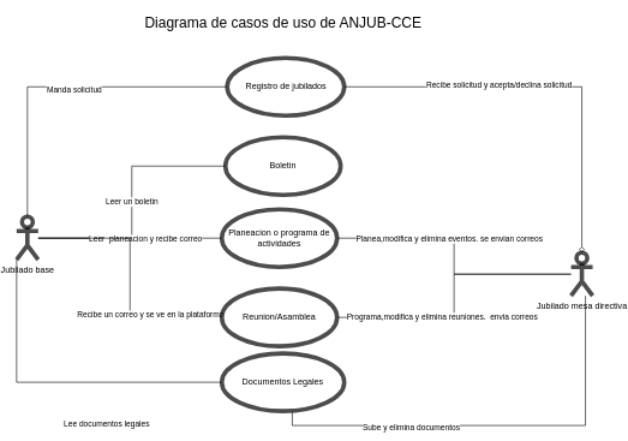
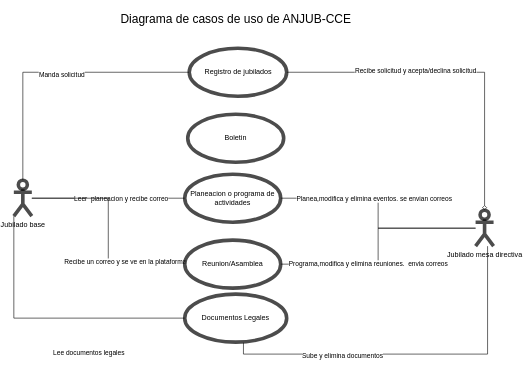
- <mxCell id="2" value="Leer un boletin" style="edgeStyle=orthogonalEdgeStyle;rounded=0;orthogonalLoop=1;jettySize=auto;html=1;entryX=0;entryY=0.5;entryDx=0;entryDy=0;endArrow=none;endFill=0;" edge="1" parent="1" source="11" target="19"><mxGeometry relative="1" as="geometry" /></mxCell>
